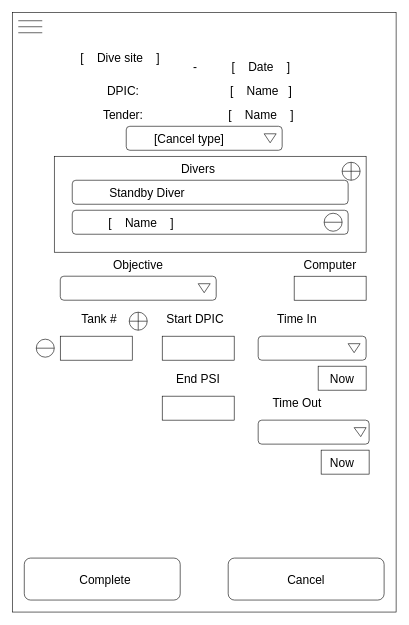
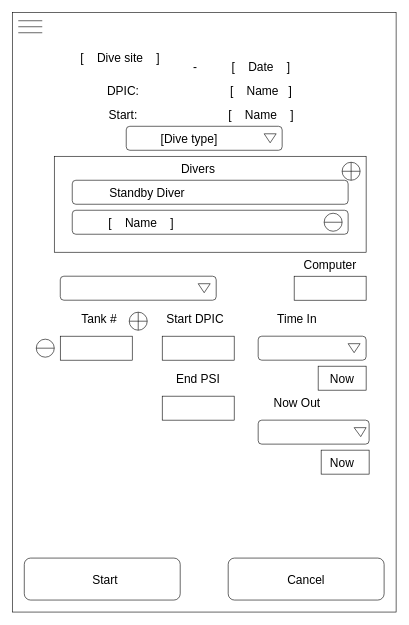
- <mxCell id="10" value="Tender:" style="text;html=1;strokeColor=none;fillColor=none;align=center;verticalAlign=middle;whiteSpace=wrap;rounded=0;fontSize=20;" vertex="1" parent="1"><mxGeometry x="140" y="170" width="130" height="40" as="geometry" /></mxCell>
+ <mxCell id="10" value="Start:" style="text;html=1;strokeColor=none;fillColor=none;align=center;verticalAlign=middle;whiteSpace=wrap;rounded=0;fontSize=20;" vertex="1" parent="1"><mxGeometry x="140" y="170" width="130" height="40" as="geometry" /></mxCell>
- <mxCell id="36" value="[Cancel type]" style="text;html=1;strokeColor=none;fillColor=none;align=center;verticalAlign=middle;whiteSpace=wrap;rounded=0;fontSize=20;" vertex="1" parent="1"><mxGeometry x="190" y="210" width="250" height="40" as="geometry" /></mxCell>
+ <mxCell id="36" value="[Dive type]" style="text;html=1;strokeColor=none;fillColor=none;align=center;verticalAlign=middle;whiteSpace=wrap;rounded=0;fontSize=20;" vertex="1" parent="1"><mxGeometry x="190" y="210" width="250" height="40" as="geometry" /></mxCell>
- <mxCell id="37" value="Objective" style="text;html=1;strokeColor=none;fillColor=none;align=center;verticalAlign=middle;whiteSpace=wrap;rounded=0;fontSize=20;" vertex="1" parent="1"><mxGeometry x="140" y="420" width="180" height="40" as="geometry" /></mxCell>
- <mxCell id="47" value="Time Out" style="text;html=1;strokeColor=none;fillColor=none;align=center;verticalAlign=middle;whiteSpace=wrap;rounded=0;fontSize=20;" vertex="1" parent="1"><mxGeometry x="430" y="650" width="130" height="40" as="geometry" /></mxCell>
+ <mxCell id="47" value="Now Out" style="text;html=1;strokeColor=none;fillColor=none;align=center;verticalAlign=middle;whiteSpace=wrap;rounded=0;fontSize=20;" vertex="1" parent="1"><mxGeometry x="430" y="650" width="130" height="40" as="geometry" /></mxCell>
- <mxCell id="48" value="Complete" style="text;html=1;strokeColor=none;fillColor=none;align=center;verticalAlign=middle;whiteSpace=wrap;rounded=0;fontSize=20;" vertex="1" parent="1"><mxGeometry x="70" y="945" width="210" height="40" as="geometry" /></mxCell>
+ <mxCell id="48" value="Start" style="text;html=1;strokeColor=none;fillColor=none;align=center;verticalAlign=middle;whiteSpace=wrap;rounded=0;fontSize=20;" vertex="1" parent="1"><mxGeometry x="70" y="945" width="210" height="40" as="geometry" /></mxCell>
